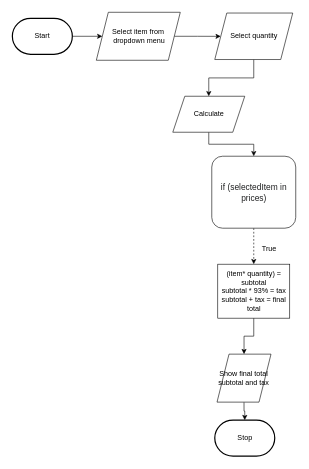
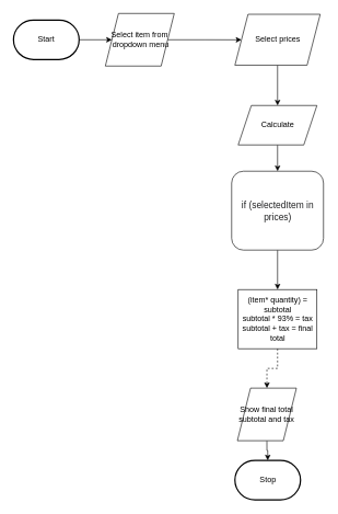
- <mxCell id="6" value="Select item from&lt;br&gt;&amp;nbsp;dropdown menu" style="shape=parallelogram;perimeter=parallelogramPerimeter;whiteSpace=wrap;html=1;fixedSize=1;" parent="1" vertex="1"><mxGeometry x="160" y="20" width="140" height="80" as="geometry" /></mxCell>
+ <mxCell id="6" value="Select item from&lt;br&gt;&amp;nbsp;dropdown menu" style="shape=parallelogram;perimeter=parallelogramPerimeter;whiteSpace=wrap;html=1;fixedSize=1;" parent="1" vertex="1"><mxGeometry x="160" y="20" width="105" height="80" as="geometry" /></mxCell>
- <mxCell id="12" value="Select quantity" style="shape=parallelogram;perimeter=parallelogramPerimeter;whiteSpace=wrap;html=1;fixedSize=1;" parent="1" vertex="1"><mxGeometry x="357.5" y="21.25" width="130" height="77.5" as="geometry" /></mxCell>
+ <mxCell id="12" value="Select prices" style="shape=parallelogram;perimeter=parallelogramPerimeter;whiteSpace=wrap;html=1;fixedSize=1;" parent="1" vertex="1"><mxGeometry x="357.5" y="21.25" width="130" height="77.5" as="geometry" /></mxCell>
- <mxCell id="16" value="Calculate" style="shape=parallelogram;perimeter=parallelogramPerimeter;whiteSpace=wrap;html=1;fixedSize=1;" parent="1" vertex="1"><mxGeometry x="287.5" y="160" width="120" height="60" as="geometry" /></mxCell>
+ <mxCell id="16" value="Calculate" style="shape=parallelogram;perimeter=parallelogramPerimeter;whiteSpace=wrap;html=1;fixedSize=1;" parent="1" vertex="1"><mxGeometry x="362.5" y="160" width="120" height="60" as="geometry" /></mxCell>
- <mxCell id="9" style="edgeStyle=orthogonalEdgeStyle;html=1;entryX=0.5;entryY=0;entryDx=0;entryDy=0;fontColor=#E6EDF3;rounded=0;dashed=1;" edge="1" parent="1" source="10" target="14"><mxGeometry relative="1" as="geometry" /></mxCell>
+ <mxCell id="9" style="edgeStyle=orthogonalEdgeStyle;html=1;entryX=0.5;entryY=0;entryDx=0;entryDy=0;fontColor=#E6EDF3;rounded=0;" edge="1" parent="1" source="10" target="14"><mxGeometry relative="1" as="geometry" /></mxCell>
- <mxCell id="17" value="True" style="text;html=1;align=center;verticalAlign=middle;resizable=0;points=[];autosize=1;strokeColor=none;fillColor=none;" parent="1" vertex="1"><mxGeometry x="422.5" y="400" width="50" height="30" as="geometry" /></mxCell>
- <mxCell id="13" style="edgeStyle=orthogonalEdgeStyle;rounded=0;html=1;" parent="1" source="14" target="8" edge="1"><mxGeometry relative="1" as="geometry" /></mxCell>
+ <mxCell id="13" style="edgeStyle=orthogonalEdgeStyle;rounded=0;html=1;dashed=1;" parent="1" source="14" target="8" edge="1"><mxGeometry relative="1" as="geometry" /></mxCell>
